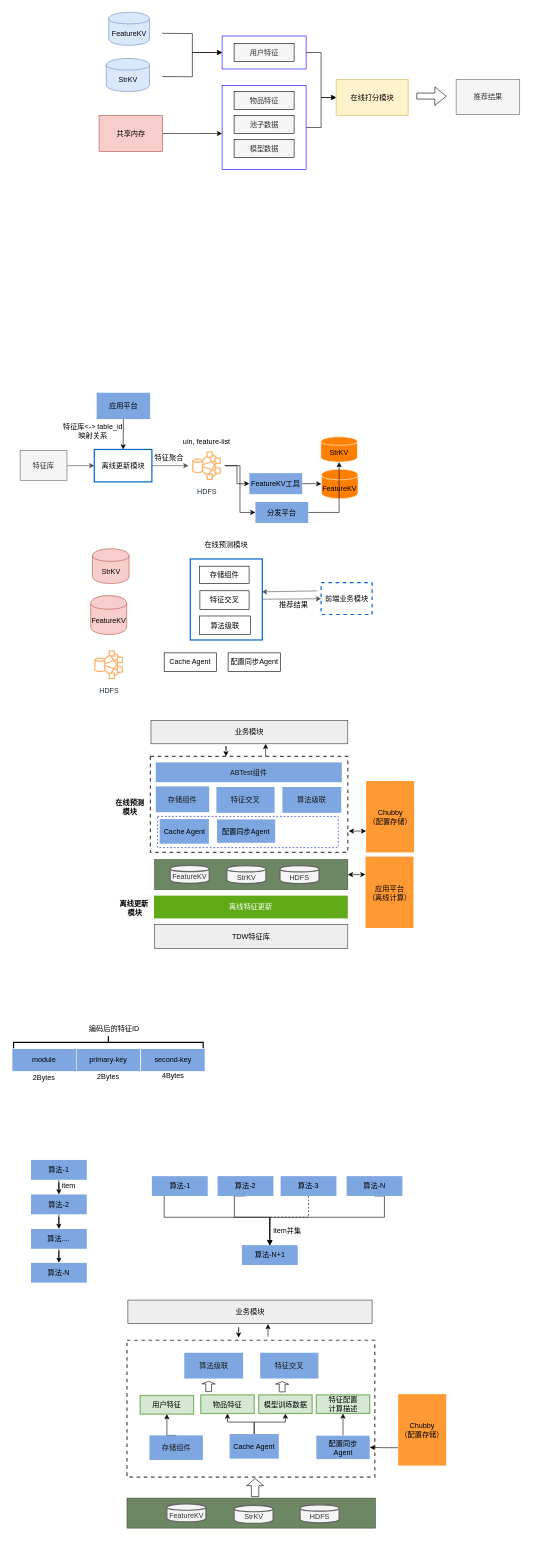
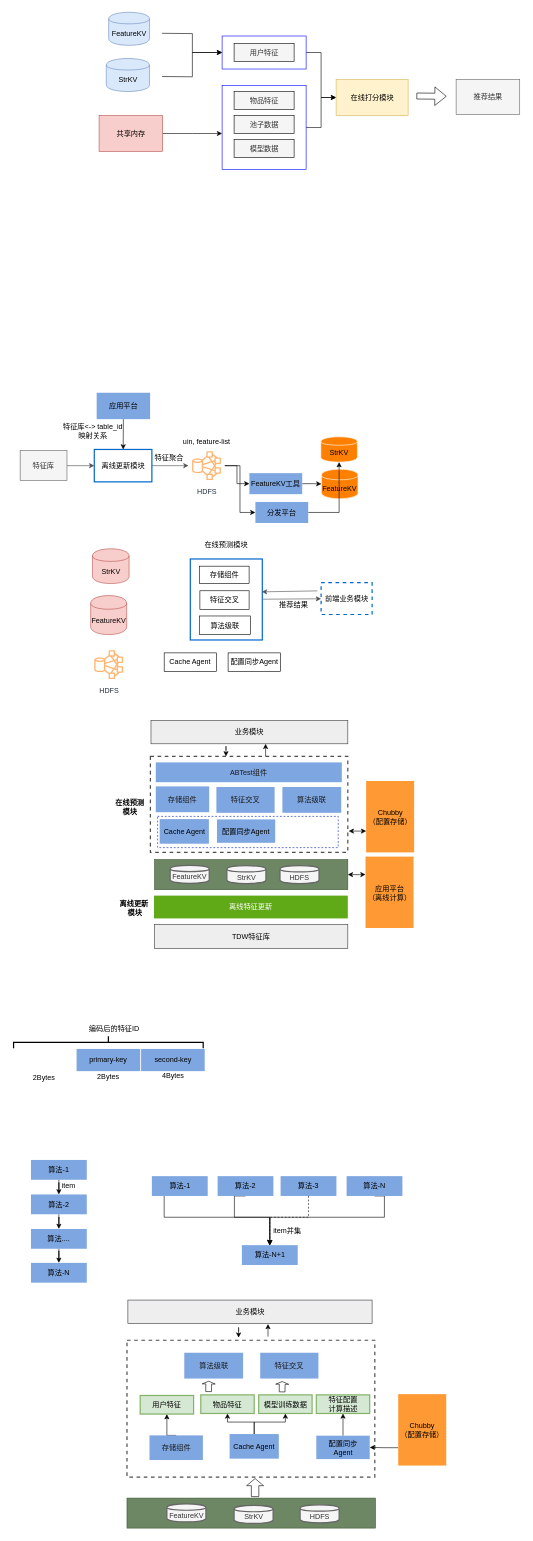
- <mxCell id="68" value="module" style="rounded=0;whiteSpace=wrap;html=1;dashed=1;strokeColor=none;strokeWidth=2;fillColor=#7EA6E0;" vertex="1" parent="1"><mxGeometry x="20" y="1747.5" width="106" height="37" as="geometry" /></mxCell>
